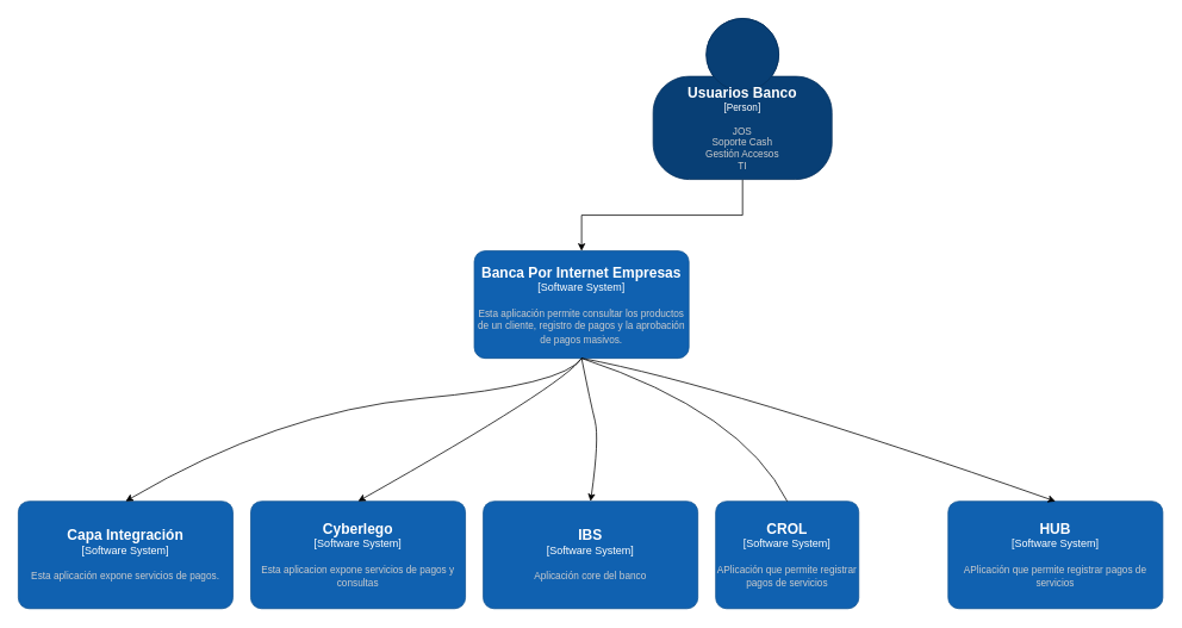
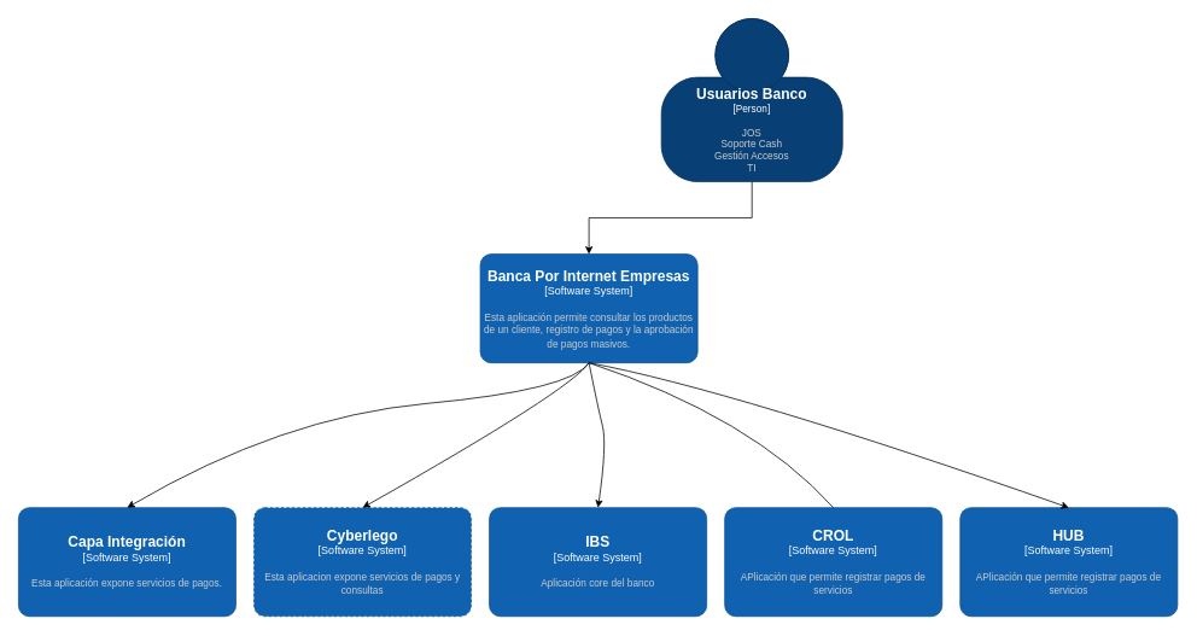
- <mxCell id="6" value="&lt;font style=&quot;font-size: 16px&quot;&gt;&lt;b&gt;Cyberlego&lt;/b&gt;&lt;/font&gt;&lt;div&gt;[Software System]&lt;/div&gt;&lt;br&gt;&lt;div&gt;&lt;font style=&quot;font-size: 11px&quot;&gt;&lt;font color=&quot;#cccccc&quot;&gt;Esta aplicacion expone servicios de pagos y consultas&lt;/font&gt;&lt;/div&gt;" style="rounded=1;whiteSpace=wrap;html=1;labelBackgroundColor=none;fillColor=#1061B0;fontColor=#ffffff;align=center;arcSize=10;strokeColor=#0D5091;metaEdit=1;resizable=0;points=[[0.25,0,0],[0.5,0,0],[0.75,0,0],[1,0.25,0],[1,0.5,0],[1,0.75,0],[0.75,1,0],[0.5,1,0],[0.25,1,0],[0,0.75,0],[0,0.5,0],[0,0.25,0]];" parent="1" vertex="1"><mxGeometry x="280" y="560" width="240" height="120" as="geometry" /></mxCell>
+ <mxCell id="6" value="&lt;font style=&quot;font-size: 16px&quot;&gt;&lt;b&gt;Cyberlego&lt;/b&gt;&lt;/font&gt;&lt;div&gt;[Software System]&lt;/div&gt;&lt;br&gt;&lt;div&gt;&lt;font style=&quot;font-size: 11px&quot;&gt;&lt;font color=&quot;#cccccc&quot;&gt;Esta aplicacion expone servicios de pagos y consultas&lt;/font&gt;&lt;/div&gt;" style="rounded=1;whiteSpace=wrap;html=1;labelBackgroundColor=none;fillColor=#1061B0;fontColor=#ffffff;align=center;arcSize=10;strokeColor=#0D5091;metaEdit=1;resizable=0;points=[[0.25,0,0],[0.5,0,0],[0.75,0,0],[1,0.25,0],[1,0.5,0],[1,0.75,0],[0.75,1,0],[0.5,1,0],[0.25,1,0],[0,0.75,0],[0,0.5,0],[0,0.25,0]];dashed=1;" parent="1" vertex="1"><mxGeometry x="280" y="560" width="240" height="120" as="geometry" /></mxCell>
- <mxCell id="8" value="&lt;font style=&quot;font-size: 16px&quot;&gt;&lt;b&gt;CROL&lt;/b&gt;&lt;/font&gt;&lt;div&gt;[Software System]&lt;/div&gt;&lt;br&gt;&lt;div&gt;&lt;font style=&quot;font-size: 11px&quot;&gt;&lt;font color=&quot;#cccccc&quot;&gt;APlicación que permite registrar pagos de servicios&lt;/font&gt;&lt;/div&gt;" style="rounded=1;whiteSpace=wrap;html=1;labelBackgroundColor=none;fillColor=#1061B0;fontColor=#ffffff;align=center;arcSize=10;strokeColor=#0D5091;metaEdit=1;resizable=0;points=[[0.25,0,0],[0.5,0,0],[0.75,0,0],[1,0.25,0],[1,0.5,0],[1,0.75,0],[0.75,1,0],[0.5,1,0],[0.25,1,0],[0,0.75,0],[0,0.5,0],[0,0.25,0]];" parent="1" vertex="1"><mxGeometry x="800" y="560" width="160" height="120" as="geometry" /></mxCell>
+ <mxCell id="8" value="&lt;font style=&quot;font-size: 16px&quot;&gt;&lt;b&gt;CROL&lt;/b&gt;&lt;/font&gt;&lt;div&gt;[Software System]&lt;/div&gt;&lt;br&gt;&lt;div&gt;&lt;font style=&quot;font-size: 11px&quot;&gt;&lt;font color=&quot;#cccccc&quot;&gt;APlicación que permite registrar pagos de servicios&lt;/font&gt;&lt;/div&gt;" style="rounded=1;whiteSpace=wrap;html=1;labelBackgroundColor=none;fillColor=#1061B0;fontColor=#ffffff;align=center;arcSize=10;strokeColor=#0D5091;metaEdit=1;resizable=0;points=[[0.25,0,0],[0.5,0,0],[0.75,0,0],[1,0.25,0],[1,0.5,0],[1,0.75,0],[0.75,1,0],[0.5,1,0],[0.25,1,0],[0,0.75,0],[0,0.5,0],[0,0.25,0]];" parent="1" vertex="1"><mxGeometry x="800" y="560" width="240" height="120" as="geometry" /></mxCell>
